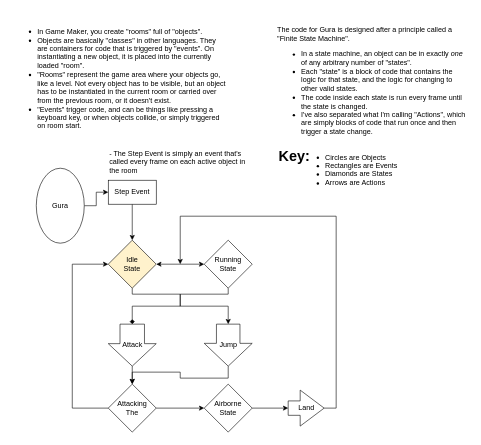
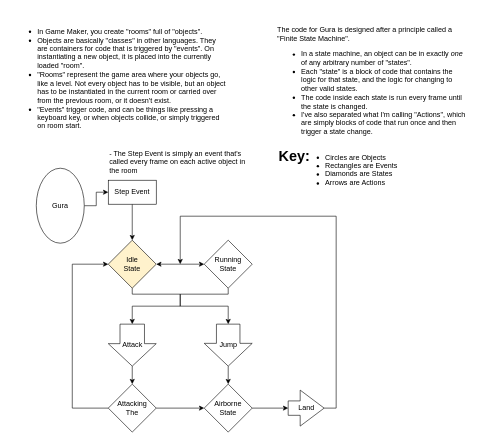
- <mxCell id="11" style="edgeStyle=orthogonalEdgeStyle;rounded=0;orthogonalLoop=1;jettySize=auto;html=1;exitX=0.5;exitY=1;exitDx=0;exitDy=0;entryX=0;entryY=0.5;entryDx=0;entryDy=0;entryPerimeter=0;endArrow=diamond;" edge="1" parent="1" source="12" target="25"><mxGeometry relative="1" as="geometry"><Array as="points"><mxPoint x="220" y="490" /><mxPoint x="300" y="490" /><mxPoint x="300" y="510" /><mxPoint x="220" y="510" /></Array></mxGeometry></mxCell>
+ <mxCell id="11" style="edgeStyle=orthogonalEdgeStyle;rounded=0;orthogonalLoop=1;jettySize=auto;html=1;exitX=0.5;exitY=1;exitDx=0;exitDy=0;entryX=0;entryY=0.5;entryDx=0;entryDy=0;entryPerimeter=0;" edge="1" parent="1" source="12" target="25"><mxGeometry relative="1" as="geometry"><Array as="points"><mxPoint x="220" y="490" /><mxPoint x="300" y="490" /><mxPoint x="300" y="510" /><mxPoint x="220" y="510" /></Array></mxGeometry></mxCell>
- <mxCell id="17" style="edgeStyle=orthogonalEdgeStyle;rounded=0;orthogonalLoop=1;jettySize=auto;html=1;exitX=1;exitY=0.5;exitDx=0;exitDy=0;exitPerimeter=0;" edge="1" parent="1" source="18" target="23"><mxGeometry relative="1" as="geometry" /></mxCell>
+ <mxCell id="17" style="edgeStyle=orthogonalEdgeStyle;rounded=0;orthogonalLoop=1;jettySize=auto;html=1;exitX=1;exitY=0.5;exitDx=0;exitDy=0;exitPerimeter=0;entryX=0.5;entryY=0;entryDx=0;entryDy=0;" edge="1" parent="1" source="18" target="16"><mxGeometry relative="1" as="geometry" /></mxCell>
